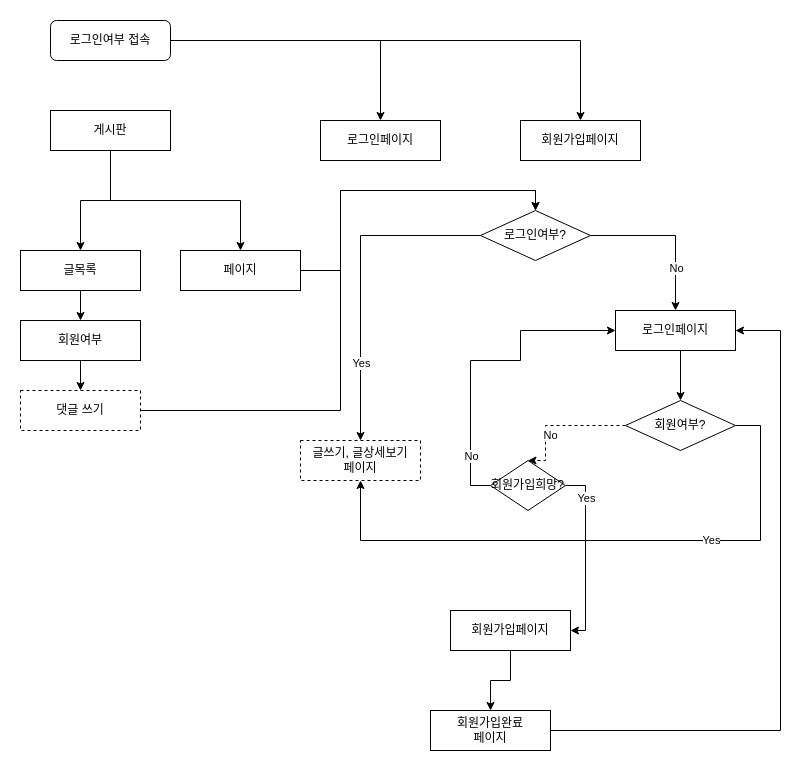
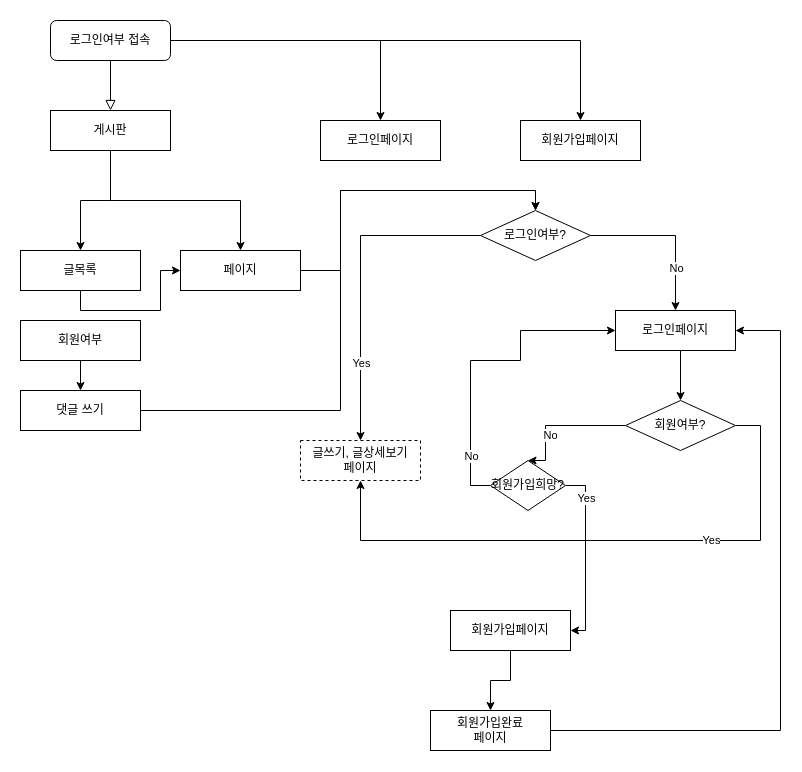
+ <mxCell id="2" value="" style="rounded=0;html=1;jettySize=auto;orthogonalLoop=1;fontSize=11;endArrow=block;endFill=0;endSize=8;strokeWidth=1;shadow=0;labelBackgroundColor=none;edgeStyle=orthogonalEdgeStyle;entryX=0.5;entryY=0;entryDx=0;entryDy=0;" edge="1" parent="1" source="5" target="8"><mxGeometry relative="1" as="geometry"><mxPoint x="110" y="110" as="targetPoint" /></mxGeometry></mxCell>
- <mxCell id="11" style="edgeStyle=orthogonalEdgeStyle;rounded=0;orthogonalLoop=1;jettySize=auto;html=1;exitX=0.5;exitY=1;exitDx=0;exitDy=0;entryX=0.5;entryY=0;entryDx=0;entryDy=0;" edge="1" parent="1" source="12" target="29"><mxGeometry relative="1" as="geometry" /></mxCell>
+ <mxCell id="11" style="edgeStyle=orthogonalEdgeStyle;rounded=0;orthogonalLoop=1;jettySize=auto;html=1;exitX=0.5;exitY=1;exitDx=0;exitDy=0;" edge="1" parent="1" source="12" target="14"><mxGeometry relative="1" as="geometry" /></mxCell>
- <mxCell id="40" value="댓글 쓰기" style="rounded=0;whiteSpace=wrap;html=1;dashed=1;" vertex="1" parent="1"><mxGeometry x="20" y="390" width="120" height="40" as="geometry" /></mxCell>
+ <mxCell id="40" value="댓글 쓰기" style="rounded=0;whiteSpace=wrap;html=1;" vertex="1" parent="1"><mxGeometry x="20" y="390" width="120" height="40" as="geometry" /></mxCell>
- <mxCell id="23" style="edgeStyle=orthogonalEdgeStyle;rounded=0;orthogonalLoop=1;jettySize=auto;html=1;entryX=0.5;entryY=0;entryDx=0;entryDy=0;exitX=0;exitY=0.5;exitDx=0;exitDy=0;dashed=1;" edge="1" parent="1" source="27" target="34"><mxGeometry relative="1" as="geometry"><Array as="points"><mxPoint x="545" y="425" /></Array></mxGeometry></mxCell>
+ <mxCell id="23" style="edgeStyle=orthogonalEdgeStyle;rounded=0;orthogonalLoop=1;jettySize=auto;html=1;entryX=0.5;entryY=0;entryDx=0;entryDy=0;exitX=0;exitY=0.5;exitDx=0;exitDy=0;" edge="1" parent="1" source="27" target="34"><mxGeometry relative="1" as="geometry"><Array as="points"><mxPoint x="545" y="425" /></Array></mxGeometry></mxCell>
